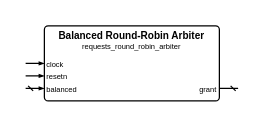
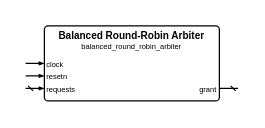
- <mxCell id="5" parent="2" value="requests_round_robin_arbiter" vertex="1" style="text;html=1;align=center;verticalAlign=middle;whiteSpace=wrap;rounded=0;fontSize=6;fontStyle=0;fontColor=black;connectable=0;"><mxGeometry x="15" y="16" width="140" height="0" as="geometry" /></mxCell>
+ <mxCell id="5" parent="2" value="balanced_round_robin_arbiter" vertex="1" style="text;html=1;align=center;verticalAlign=middle;whiteSpace=wrap;rounded=0;fontSize=6;fontStyle=0;fontColor=black;connectable=0;"><mxGeometry x="15" y="16" width="140" height="0" as="geometry" /></mxCell>
- <mxCell id="10" parent="2" value="balanced" vertex="1" style="text;html=1;align=left;verticalAlign=middle;whiteSpace=wrap;rounded=0;fontSize=6;fontStyle=0;fontColor=black;connectable=0;"><mxGeometry x="15" y="50" width="140" height="0" as="geometry" /></mxCell>
+ <mxCell id="10" parent="2" value="requests" vertex="1" style="text;html=1;align=left;verticalAlign=middle;whiteSpace=wrap;rounded=0;fontSize=6;fontStyle=0;fontColor=black;connectable=0;"><mxGeometry x="15" y="50" width="140" height="0" as="geometry" /></mxCell>
